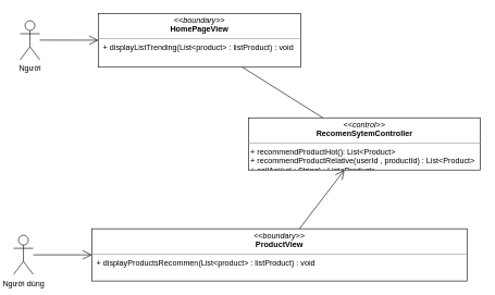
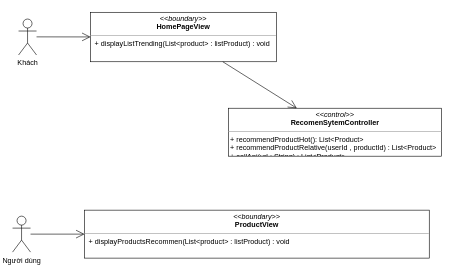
- <mxCell id="6" value="Người" style="shape=umlActor;verticalLabelPosition=bottom;verticalAlign=top;html=1;" parent="1" vertex="1"><mxGeometry y="31.25" width="30" height="60" as="geometry" x="30" /></mxCell>
+ <mxCell id="6" value="Khách" style="shape=umlActor;verticalLabelPosition=bottom;verticalAlign=top;html=1;" parent="1" vertex="1"><mxGeometry y="31.25" width="30" height="60" as="geometry" x="30" /></mxCell>
- <mxCell id="8" value="" style="endArrow=none;endFill=1;endSize=12;html=1;" parent="1" source="2" target="5" edge="1"><mxGeometry width="160" relative="1" as="geometry"><mxPoint x="300" y="320" as="sourcePoint" /><mxPoint x="460" y="320" as="targetPoint" /></mxGeometry></mxCell>
+ <mxCell id="8" value="" style="endArrow=open;endFill=1;endSize=12;html=1;" parent="1" source="2" target="5" edge="1"><mxGeometry width="160" relative="1" as="geometry"><mxPoint x="300" y="320" as="sourcePoint" /><mxPoint x="460" y="320" as="targetPoint" /></mxGeometry></mxCell>
- <mxCell id="9" value="" style="endArrow=open;endFill=1;endSize=12;html=1;" parent="1" source="4" target="5" edge="1"><mxGeometry width="160" relative="1" as="geometry"><mxPoint x="300" y="320" as="sourcePoint" /><mxPoint x="460" y="320" as="targetPoint" /></mxGeometry></mxCell>
